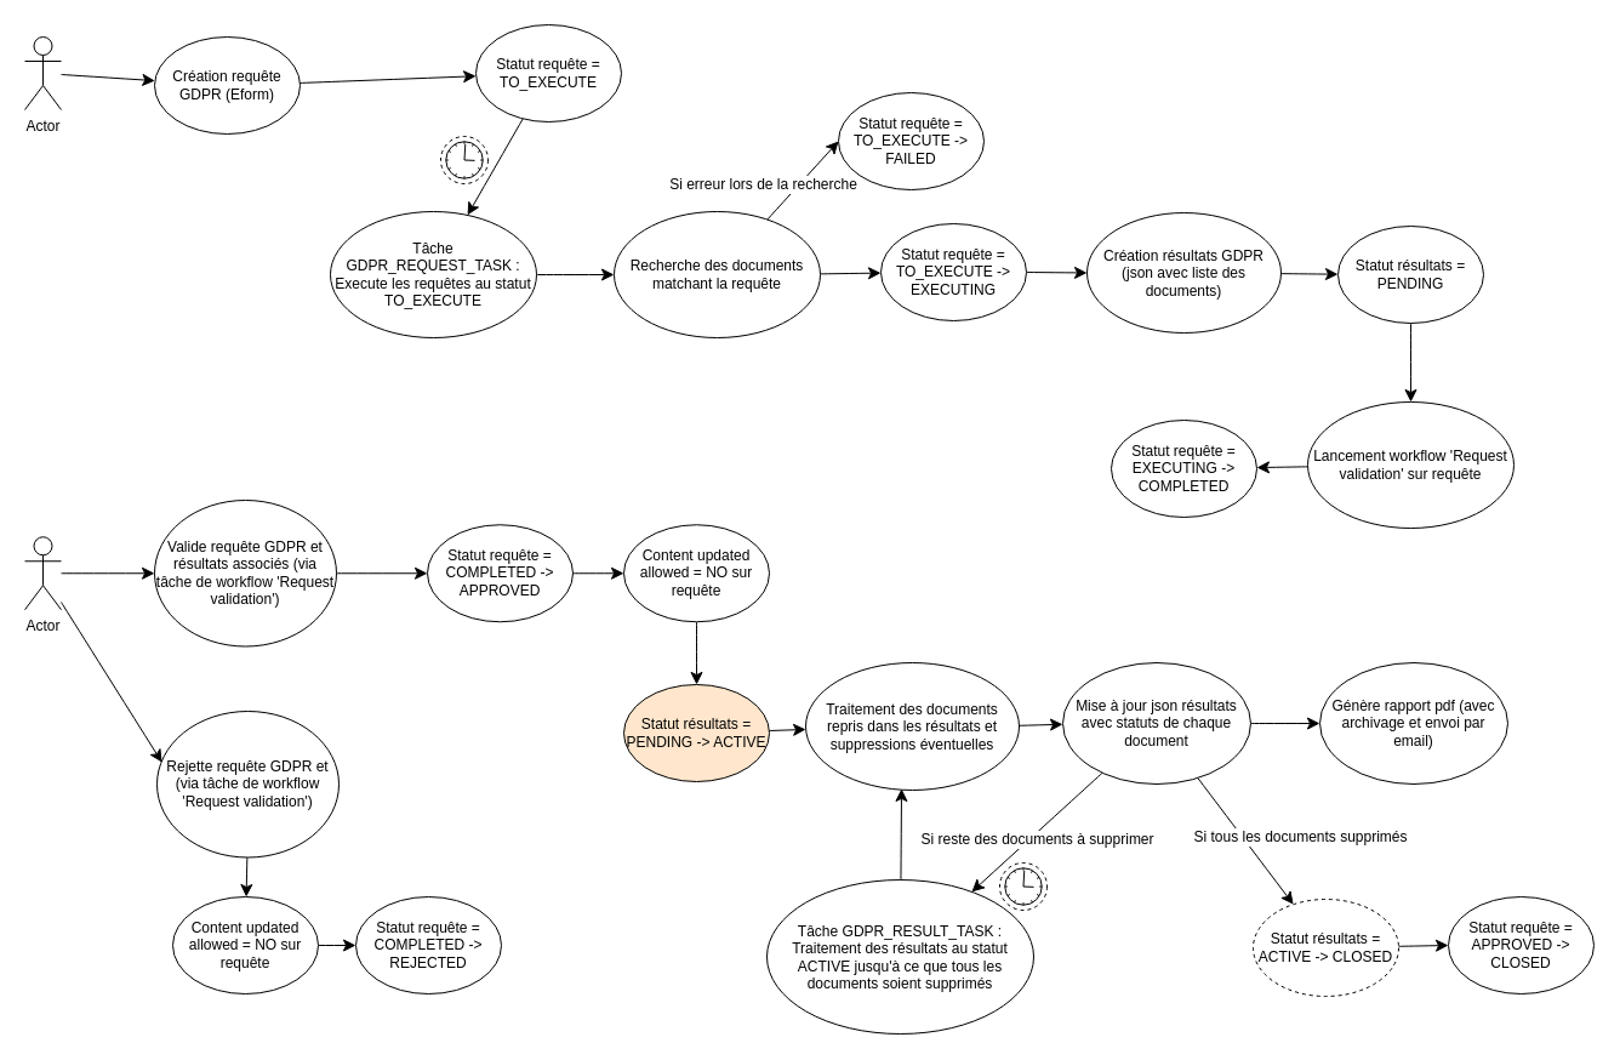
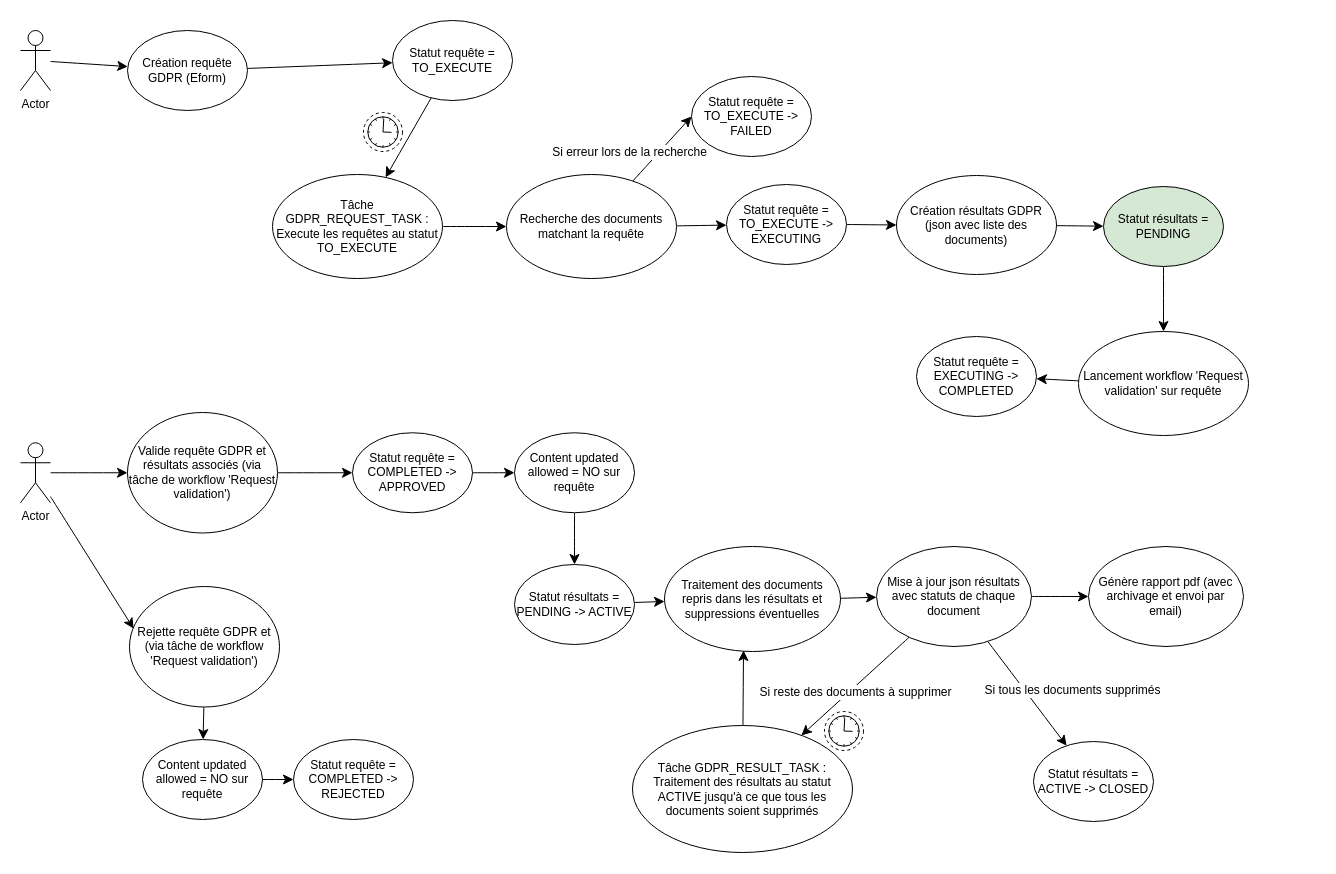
- <mxCell id="27" value="Statut résultats = PENDING" style="ellipse;whiteSpace=wrap;html=1;" vertex="1" parent="1"><mxGeometry x="1103" y="186" width="120" height="80" as="geometry" /></mxCell>
+ <mxCell id="27" value="Statut résultats = PENDING" style="ellipse;whiteSpace=wrap;html=1;fillColor=#d5e8d4;" vertex="1" parent="1"><mxGeometry x="1103" y="186" width="120" height="80" as="geometry" /></mxCell>
- <mxCell id="21" value="Statut requête = EXECUTING -&amp;gt; COMPLETED" style="ellipse;whiteSpace=wrap;html=1;" vertex="1" parent="1"><mxGeometry x="916" y="346" width="120" height="80" as="geometry" /></mxCell>
+ <mxCell id="21" value="Statut requête = EXECUTING -&amp;gt; COMPLETED" style="ellipse;whiteSpace=wrap;html=1;" vertex="1" parent="1"><mxGeometry x="916" y="336" width="120" height="80" as="geometry" /></mxCell>
- <mxCell id="33" value="Statut résultats = PENDING -&amp;gt; ACTIVE" style="ellipse;whiteSpace=wrap;html=1;fillColor=#ffe6cc;" vertex="1" parent="1"><mxGeometry x="514" y="564" width="120" height="80" as="geometry" /></mxCell>
+ <mxCell id="33" value="Statut résultats = PENDING -&amp;gt; ACTIVE" style="ellipse;whiteSpace=wrap;html=1;" vertex="1" parent="1"><mxGeometry x="514" y="564" width="120" height="80" as="geometry" /></mxCell>
- <mxCell id="42" style="edgeStyle=none;curved=1;rounded=0;orthogonalLoop=1;jettySize=auto;html=1;entryX=0;entryY=0.5;entryDx=0;entryDy=0;fontSize=12;startSize=8;endSize=8;" edge="1" parent="1" source="43" target="44"><mxGeometry relative="1" as="geometry" /></mxCell>
- <mxCell id="44" value="Statut requête = APPROVED -&amp;gt; CLOSED" style="ellipse;whiteSpace=wrap;html=1;" vertex="1" parent="1"><mxGeometry x="1194" y="739" width="120" height="80" as="geometry" /></mxCell>
- <mxCell id="43" value="Statut résultats = ACTIVE -&amp;gt; CLOSED" style="ellipse;whiteSpace=wrap;html=1;dashed=1;" vertex="1" parent="1"><mxGeometry x="1033" y="741" width="120" height="80" as="geometry" /></mxCell>
+ <mxCell id="43" value="Statut résultats = ACTIVE -&amp;gt; CLOSED" style="ellipse;whiteSpace=wrap;html=1;" vertex="1" parent="1"><mxGeometry x="1033" y="741" width="120" height="80" as="geometry" /></mxCell>
